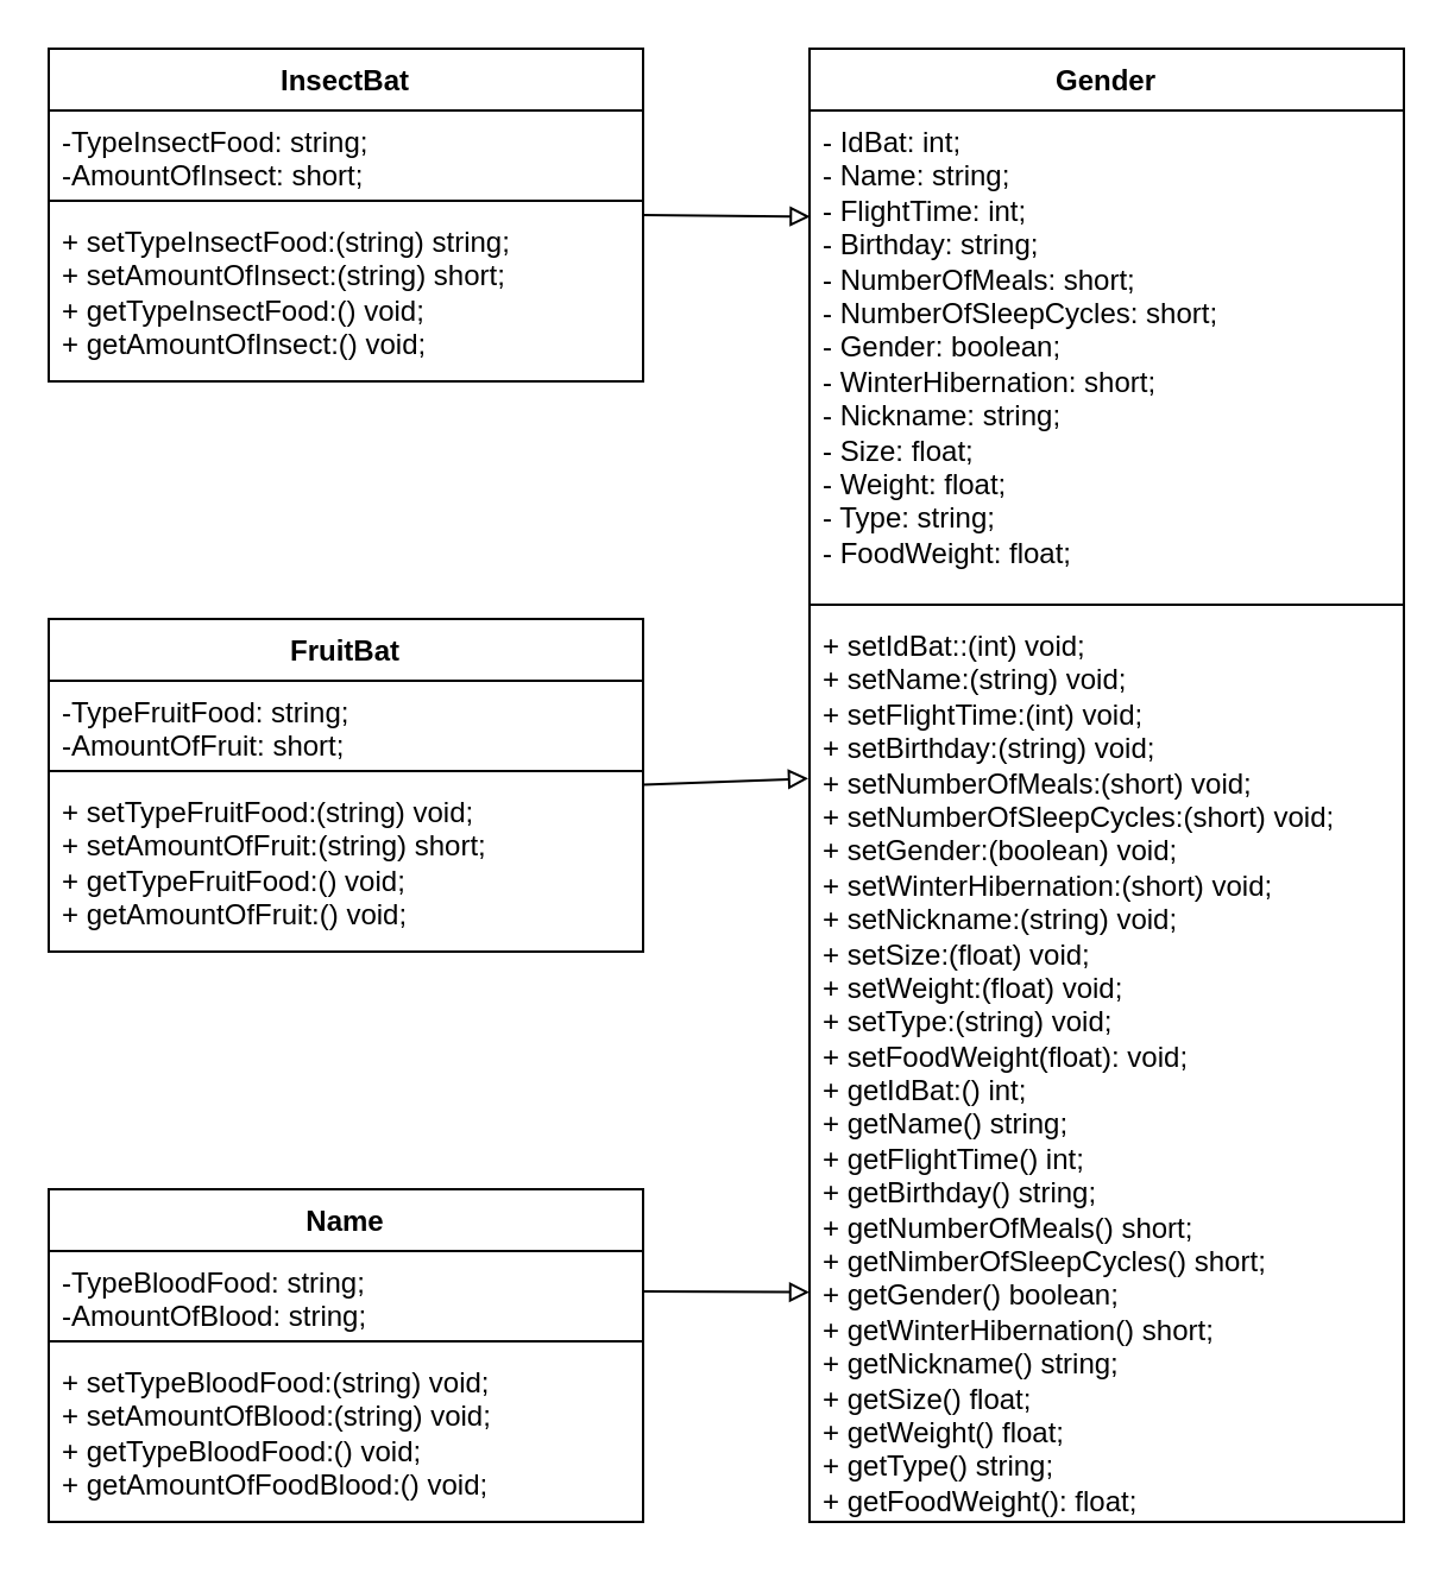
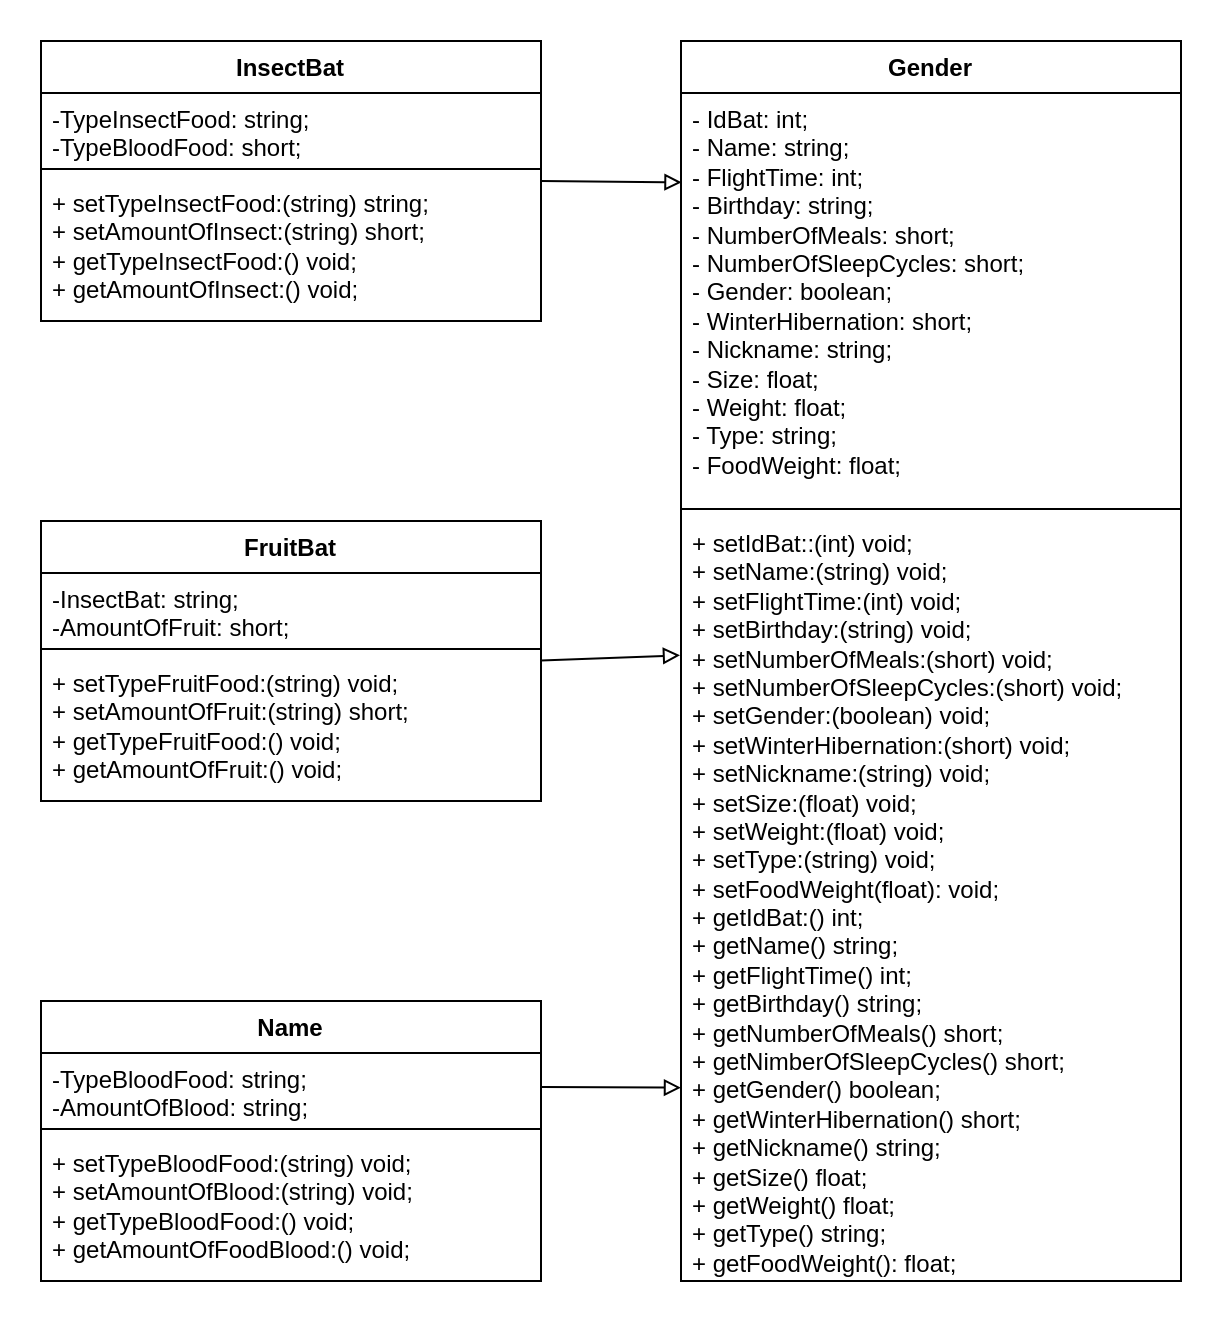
- <mxCell id="7" value="&lt;div style=&quot;border-color: var(--border-color);&quot;&gt;-TypeInsectFood: string;&lt;br style=&quot;border-color: var(--border-color);&quot;&gt;&lt;div style=&quot;border-color: var(--border-color);&quot;&gt;-AmountOfInsect: short;&lt;/div&gt;&lt;/div&gt;" style="text;strokeColor=none;fillColor=none;align=left;verticalAlign=top;spacingLeft=4;spacingRight=4;overflow=hidden;rotatable=0;points=[[0,0.5],[1,0.5]];portConstraint=eastwest;whiteSpace=wrap;html=1;" parent="6" vertex="1"><mxGeometry y="26" width="250" height="34" as="geometry" /></mxCell>
+ <mxCell id="7" value="&lt;div style=&quot;border-color: var(--border-color);&quot;&gt;-TypeInsectFood: string;&lt;br style=&quot;border-color: var(--border-color);&quot;&gt;&lt;div style=&quot;border-color: var(--border-color);&quot;&gt;-TypeBloodFood: short;&lt;/div&gt;&lt;/div&gt;" style="text;strokeColor=none;fillColor=none;align=left;verticalAlign=top;spacingLeft=4;spacingRight=4;overflow=hidden;rotatable=0;points=[[0,0.5],[1,0.5]];portConstraint=eastwest;whiteSpace=wrap;html=1;" parent="6" vertex="1"><mxGeometry y="26" width="250" height="34" as="geometry" /></mxCell>
- <mxCell id="11" value="&lt;div style=&quot;border-color: var(--border-color);&quot;&gt;-TypeFruitFood: string;&lt;br style=&quot;border-color: var(--border-color);&quot;&gt;&lt;div style=&quot;border-color: var(--border-color);&quot;&gt;-AmountOfFruit&lt;span style=&quot;background-color: initial;&quot;&gt;: short;&lt;/span&gt;&lt;/div&gt;&lt;/div&gt;" style="text;strokeColor=none;fillColor=none;align=left;verticalAlign=top;spacingLeft=4;spacingRight=4;overflow=hidden;rotatable=0;points=[[0,0.5],[1,0.5]];portConstraint=eastwest;whiteSpace=wrap;html=1;" parent="10" vertex="1"><mxGeometry y="26" width="250" height="34" as="geometry" /></mxCell>
+ <mxCell id="11" value="&lt;div style=&quot;border-color: var(--border-color);&quot;&gt;-InsectBat: string;&lt;br style=&quot;border-color: var(--border-color);&quot;&gt;&lt;div style=&quot;border-color: var(--border-color);&quot;&gt;-AmountOfFruit&lt;span style=&quot;background-color: initial;&quot;&gt;: short;&lt;/span&gt;&lt;/div&gt;&lt;/div&gt;" style="text;strokeColor=none;fillColor=none;align=left;verticalAlign=top;spacingLeft=4;spacingRight=4;overflow=hidden;rotatable=0;points=[[0,0.5],[1,0.5]];portConstraint=eastwest;whiteSpace=wrap;html=1;" parent="10" vertex="1"><mxGeometry y="26" width="250" height="34" as="geometry" /></mxCell>
